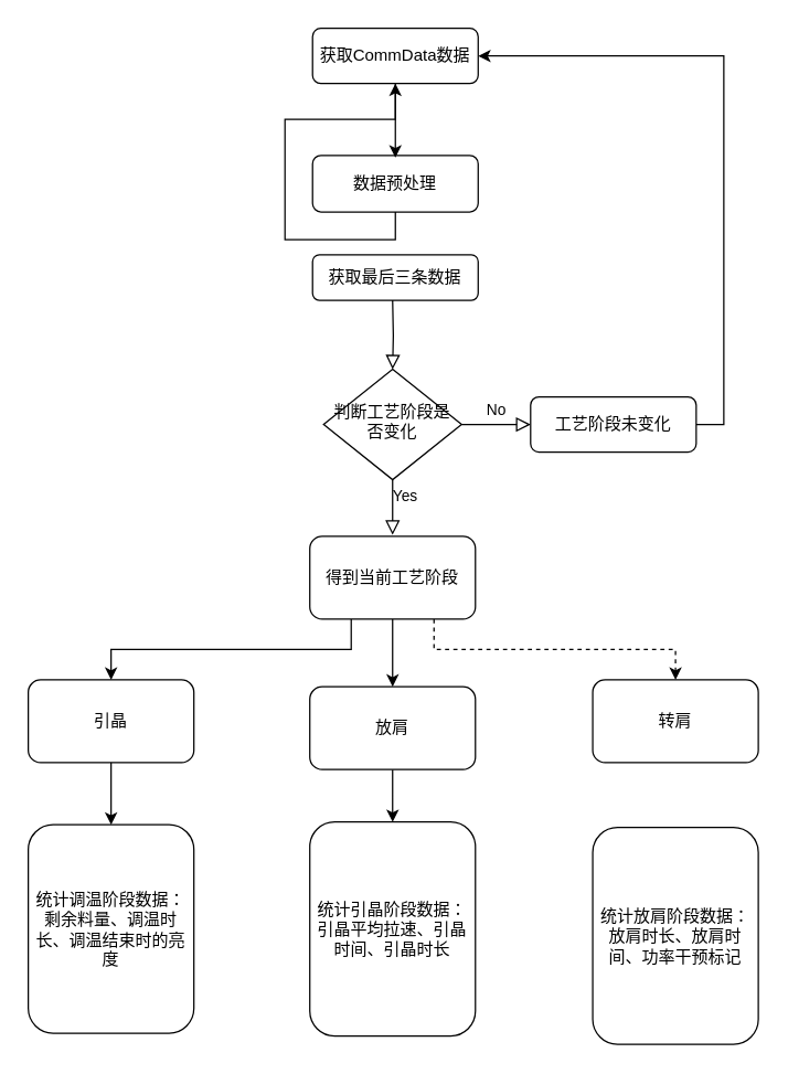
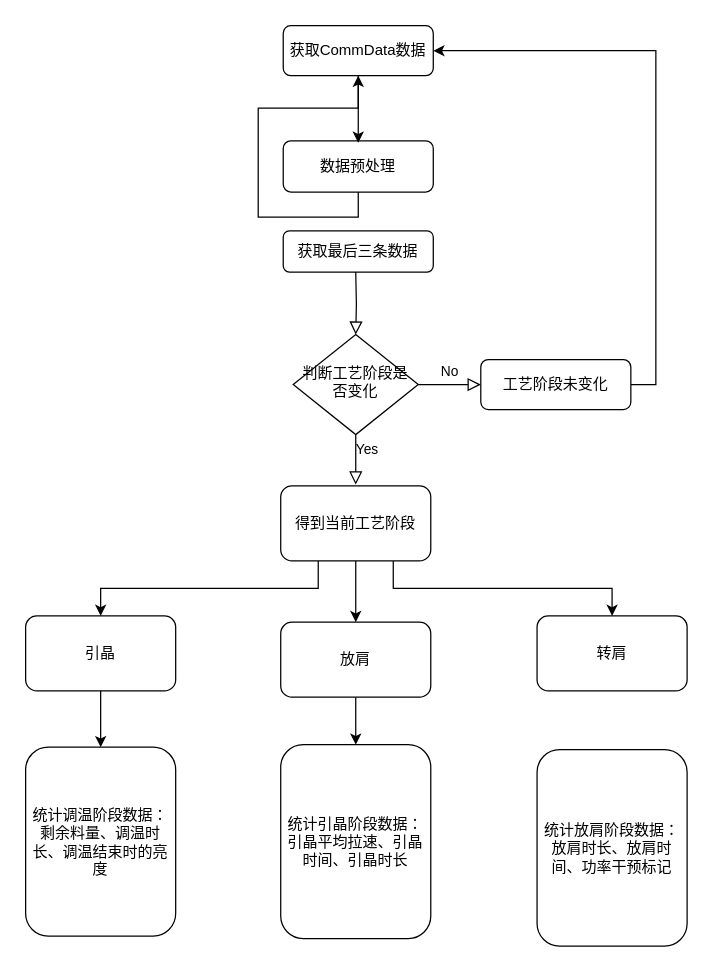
- <mxCell id="15" style="edgeStyle=orthogonalEdgeStyle;rounded=0;orthogonalLoop=1;jettySize=auto;html=1;exitX=0.75;exitY=1;exitDx=0;exitDy=0;entryX=0.5;entryY=0;entryDx=0;entryDy=0;dashed=1;" edge="1" parent="1" source="16" target="21"><mxGeometry relative="1" as="geometry" /></mxCell>
+ <mxCell id="15" style="edgeStyle=orthogonalEdgeStyle;rounded=0;orthogonalLoop=1;jettySize=auto;html=1;exitX=0.75;exitY=1;exitDx=0;exitDy=0;entryX=0.5;entryY=0;entryDx=0;entryDy=0;" edge="1" parent="1" source="16" target="21"><mxGeometry relative="1" as="geometry" /></mxCell>
